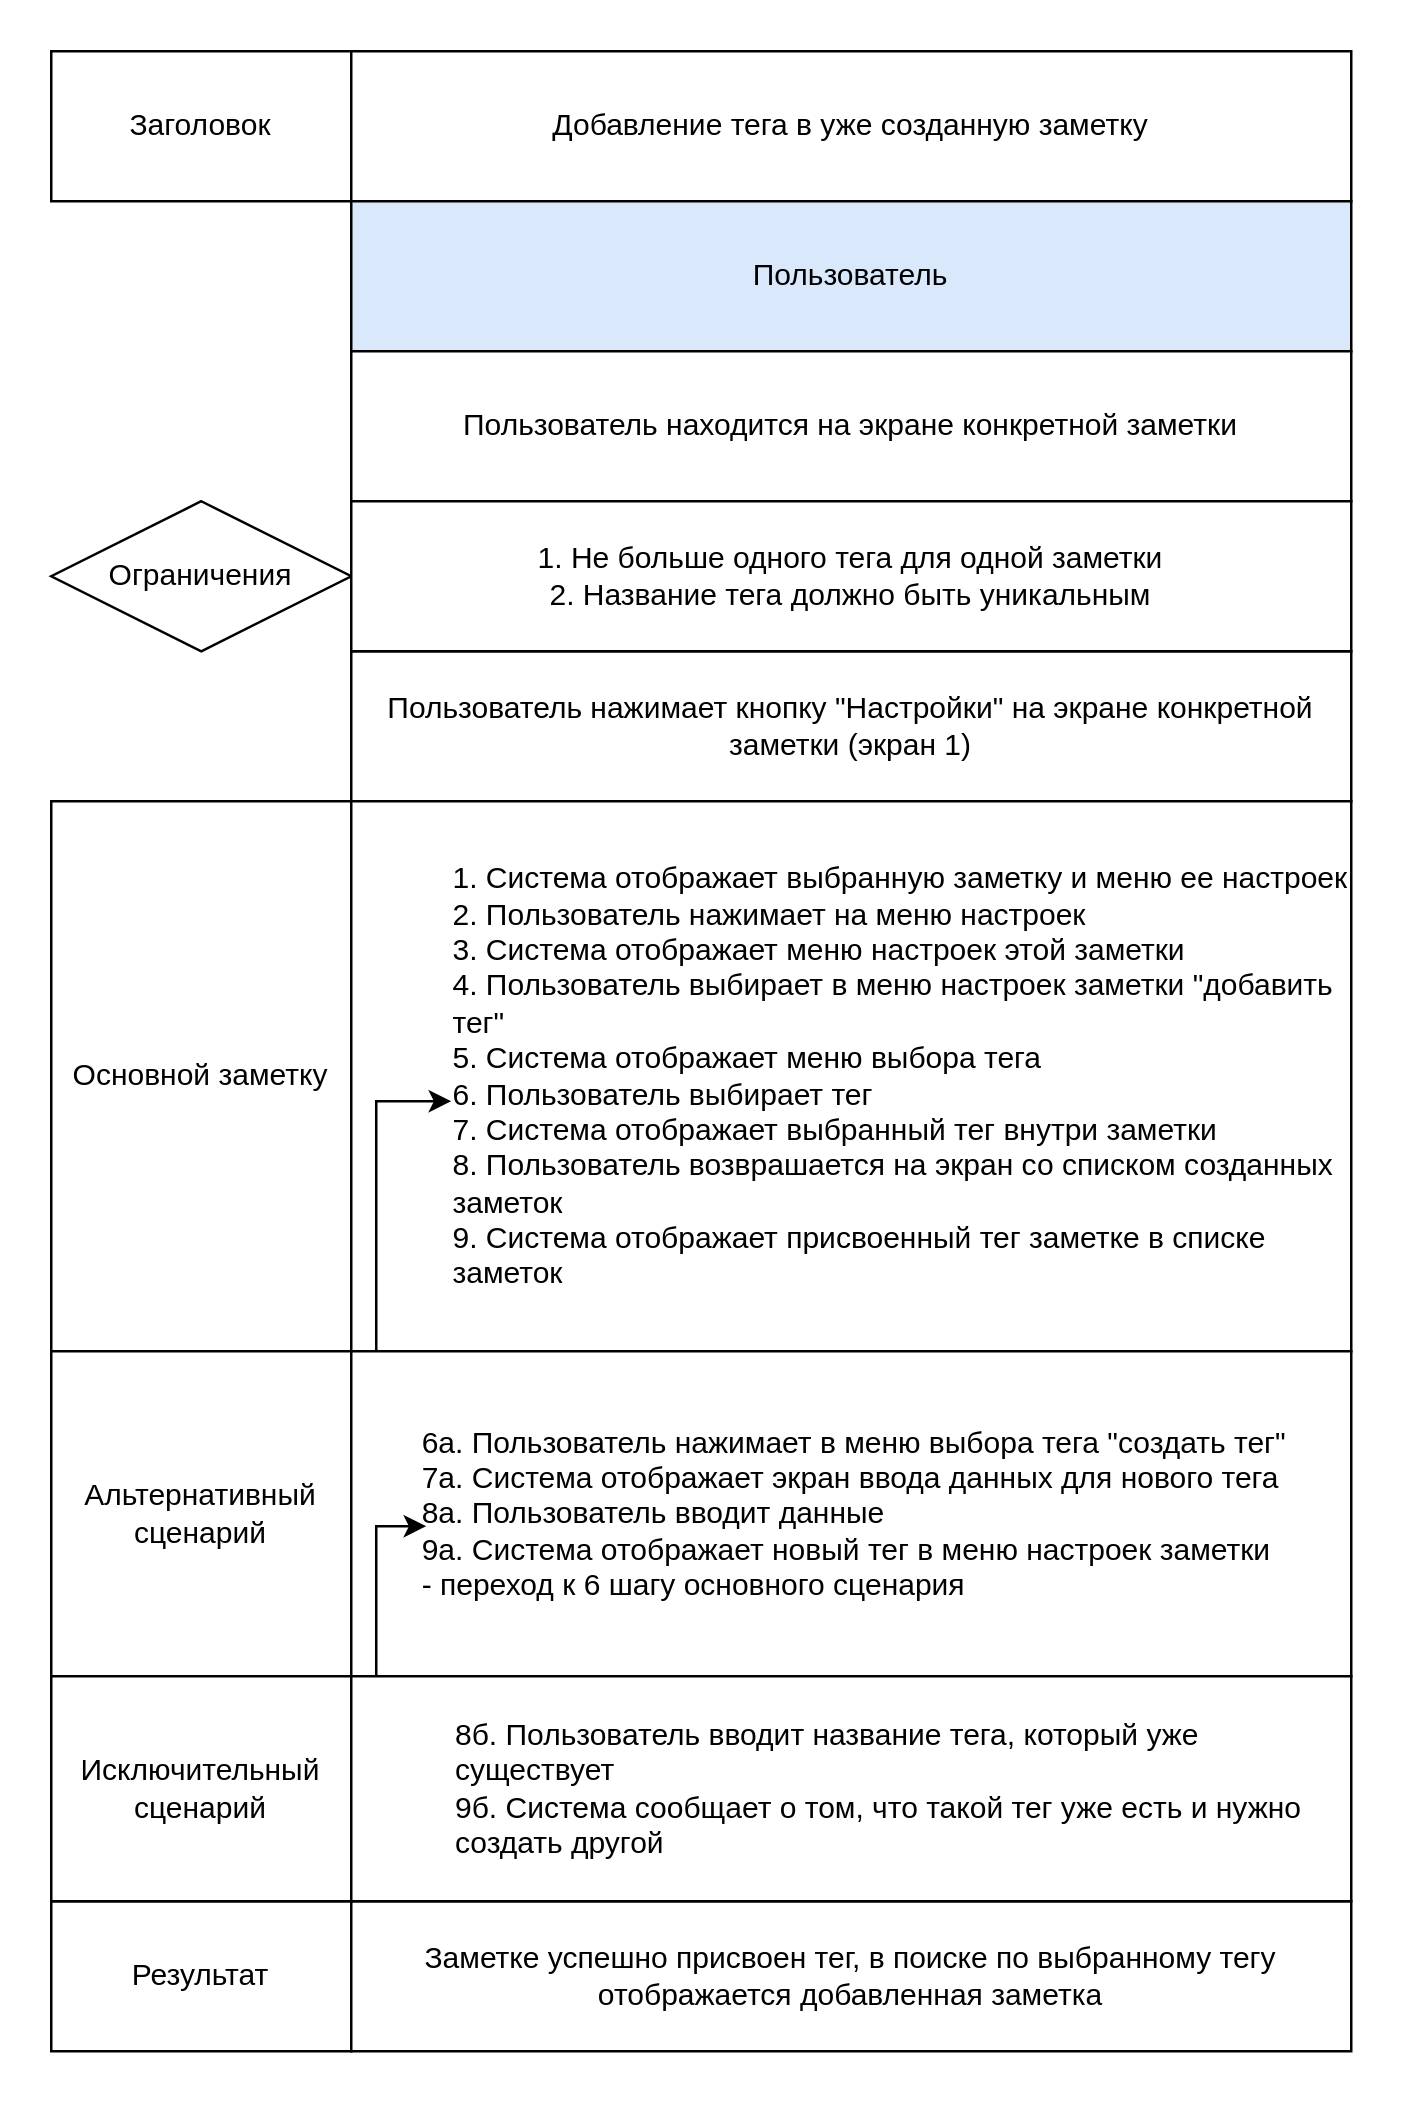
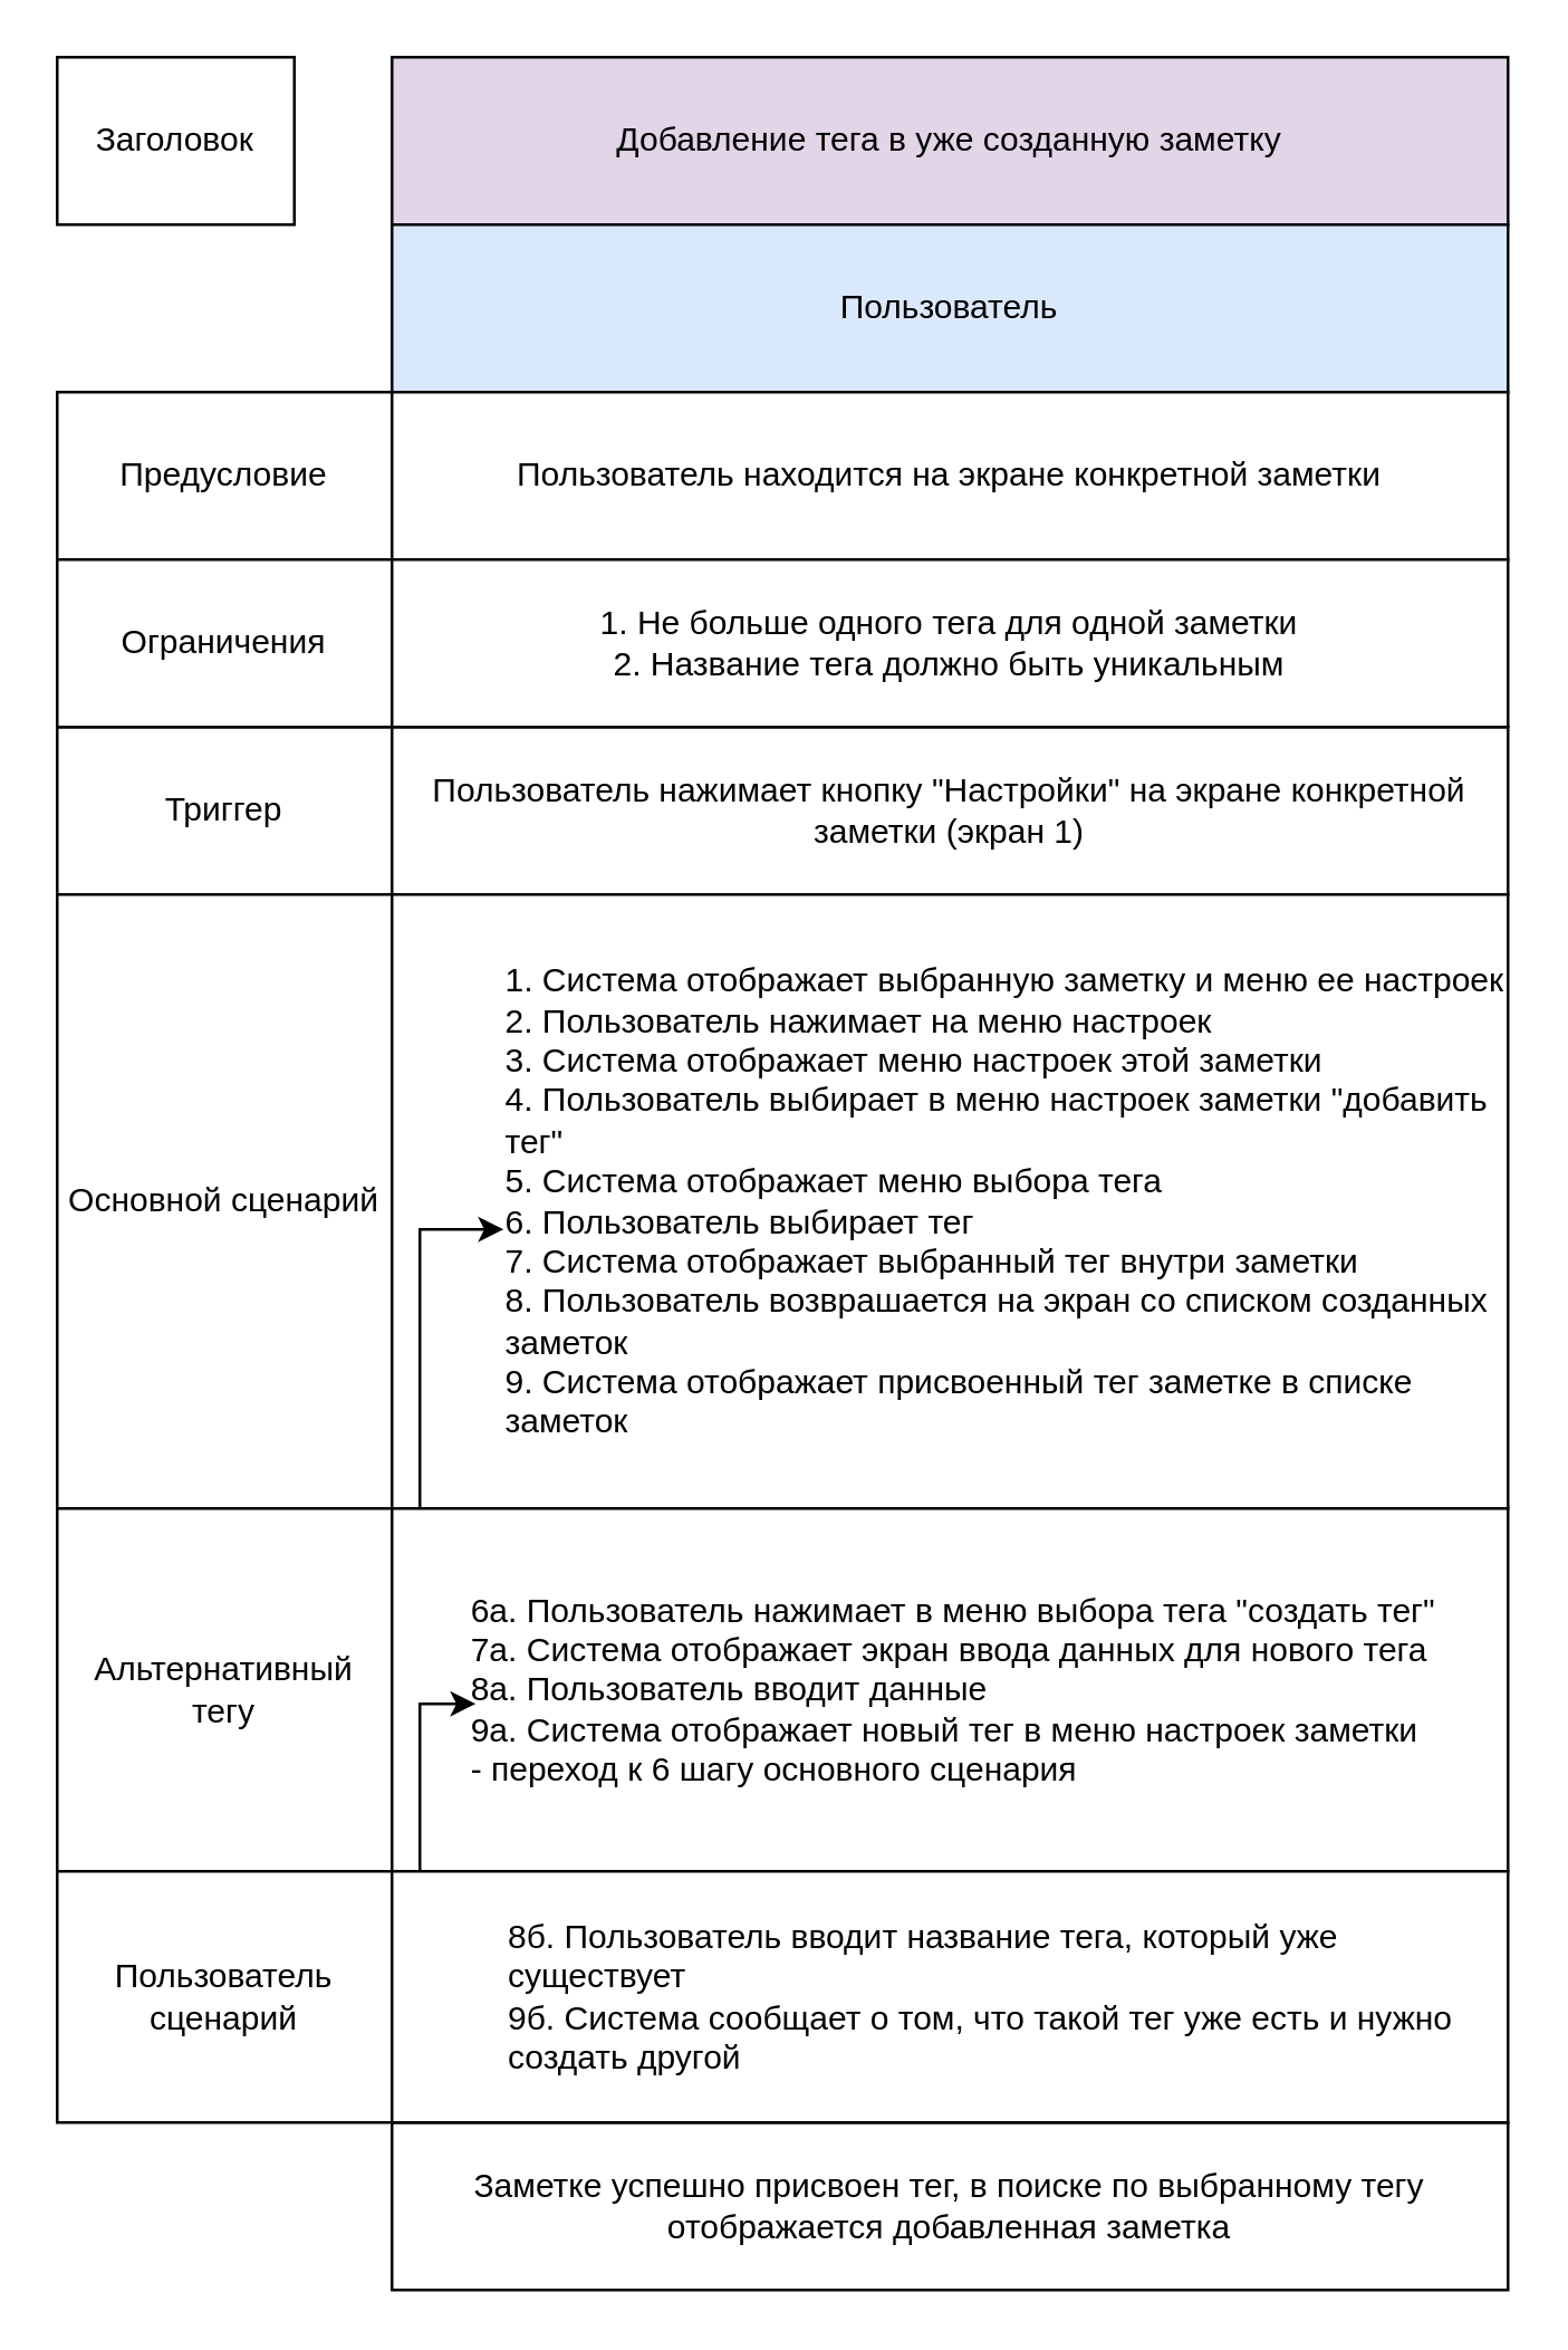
- <mxCell id="2" value="Заголовок" style="rounded=0;whiteSpace=wrap;html=1;" parent="1" vertex="1"><mxGeometry x="20" y="20" width="120" height="60" as="geometry" /></mxCell>
+ <mxCell id="2" value="Заголовок" style="rounded=0;whiteSpace=wrap;html=1;" parent="1" vertex="1"><mxGeometry x="20" y="20" width="85" height="60" as="geometry" /></mxCell>
- <mxCell id="3" value="Добавление тега в уже созданную заметку" style="rounded=0;whiteSpace=wrap;html=1;" parent="1" vertex="1"><mxGeometry x="140" y="20" width="400" height="60" as="geometry" /></mxCell>
+ <mxCell id="3" value="Добавление тега в уже созданную заметку" style="rounded=0;whiteSpace=wrap;html=1;fillColor=#e1d5e7;" parent="1" vertex="1"><mxGeometry x="140" y="20" width="400" height="60" as="geometry" /></mxCell>
+ <mxCell id="5" value="Предусловие" style="rounded=0;whiteSpace=wrap;html=1;" parent="1" vertex="1"><mxGeometry x="20" y="140" width="120" height="60" as="geometry" /></mxCell>
- <mxCell id="15" value="Ограничения" style="rhombus;whiteSpace=wrap;html=1;" vertex="1" parent="1"><mxGeometry x="20" y="200" width="120" height="60" as="geometry" /></mxCell>
+ <mxCell id="15" value="Ограничения" style="rounded=0;whiteSpace=wrap;html=1;" vertex="1" parent="1"><mxGeometry x="20" y="200" width="120" height="60" as="geometry" /></mxCell>
+ <mxCell id="7" value="Триггер" style="rounded=0;whiteSpace=wrap;html=1;" parent="1" vertex="1"><mxGeometry x="20" y="260" width="120" height="60" as="geometry" /></mxCell>
- <mxCell id="9" value="Основной заметку" style="rounded=0;whiteSpace=wrap;html=1;" parent="1" vertex="1"><mxGeometry x="20" y="320" width="120" height="220" as="geometry" /></mxCell>
+ <mxCell id="9" value="Основной сценарий" style="rounded=0;whiteSpace=wrap;html=1;" parent="1" vertex="1"><mxGeometry x="20" y="320" width="120" height="220" as="geometry" /></mxCell>
- <mxCell id="11" value="Альтернативный сценарий" style="rounded=0;whiteSpace=wrap;html=1;" parent="1" vertex="1"><mxGeometry x="20" y="540" width="120" height="130" as="geometry" /></mxCell>
+ <mxCell id="11" value="Альтернативный тегу" style="rounded=0;whiteSpace=wrap;html=1;" parent="1" vertex="1"><mxGeometry x="20" y="540" width="120" height="130" as="geometry" /></mxCell>
- <mxCell id="18" value="Исключительный сценарий" style="rounded=0;whiteSpace=wrap;html=1;" vertex="1" parent="1"><mxGeometry x="20" y="670" width="120" height="90" as="geometry" /></mxCell>
+ <mxCell id="18" value="Пользователь сценарий" style="rounded=0;whiteSpace=wrap;html=1;" vertex="1" parent="1"><mxGeometry x="20" y="670" width="120" height="90" as="geometry" /></mxCell>
- <mxCell id="13" value="Результат" style="rounded=0;whiteSpace=wrap;html=1;" parent="1" vertex="1"><mxGeometry x="20" y="760" width="120" height="60" as="geometry" /></mxCell>
